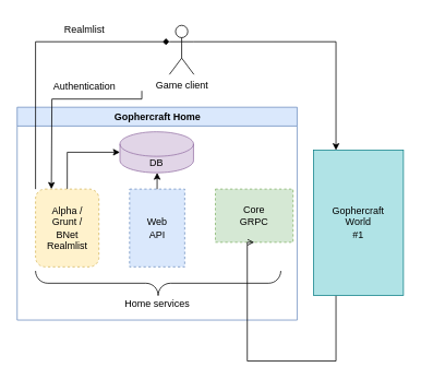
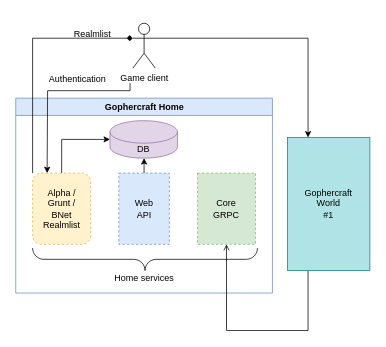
- <mxCell id="21" value="Realmlist" style="text;html=1;align=center;verticalAlign=middle;whiteSpace=wrap;rounded=0;" parent="1" vertex="1"><mxGeometry x="73" y="20" width="60" height="30" as="geometry" /></mxCell>
+ <mxCell id="21" value="Realmlist" style="text;html=1;align=center;verticalAlign=middle;whiteSpace=wrap;rounded=0;" parent="1" vertex="1"><mxGeometry x="93" y="30" width="60" height="30" as="geometry" /></mxCell>
- <mxCell id="3" value="&lt;div&gt;Game client&lt;/div&gt;&lt;div&gt;&lt;br&gt;&lt;/div&gt;" style="shape=umlActor;verticalLabelPosition=bottom;verticalAlign=top;html=1;outlineConnect=0;" parent="1" vertex="1"><mxGeometry x="206.75" y="30" width="30" height="60" as="geometry" /></mxCell>
+ <mxCell id="3" value="&lt;div&gt;Game client&lt;/div&gt;&lt;div&gt;&lt;br&gt;&lt;/div&gt;" style="shape=umlActor;verticalLabelPosition=bottom;verticalAlign=top;html=1;outlineConnect=0;" parent="1" vertex="1"><mxGeometry x="176.75" y="30" width="30" height="60" as="geometry" /></mxCell>
- <mxCell id="8" value="&lt;div&gt;Core&lt;/div&gt;&lt;div&gt;GRPC&lt;br&gt;&lt;/div&gt;" style="rounded=0;whiteSpace=wrap;html=1;fillColor=#d5e8d4;strokeColor=#82b366;dashed=1;" parent="4" vertex="1"><mxGeometry x="242.5" y="100" width="95" height="65" as="geometry" /></mxCell>
+ <mxCell id="8" value="&lt;div&gt;Core&lt;/div&gt;&lt;div&gt;GRPC&lt;br&gt;&lt;/div&gt;" style="rounded=0;whiteSpace=wrap;html=1;fillColor=#d5e8d4;strokeColor=#82b366;dashed=1;" parent="4" vertex="1"><mxGeometry x="242.5" y="100" width="77.37" height="95" as="geometry" /></mxCell>
